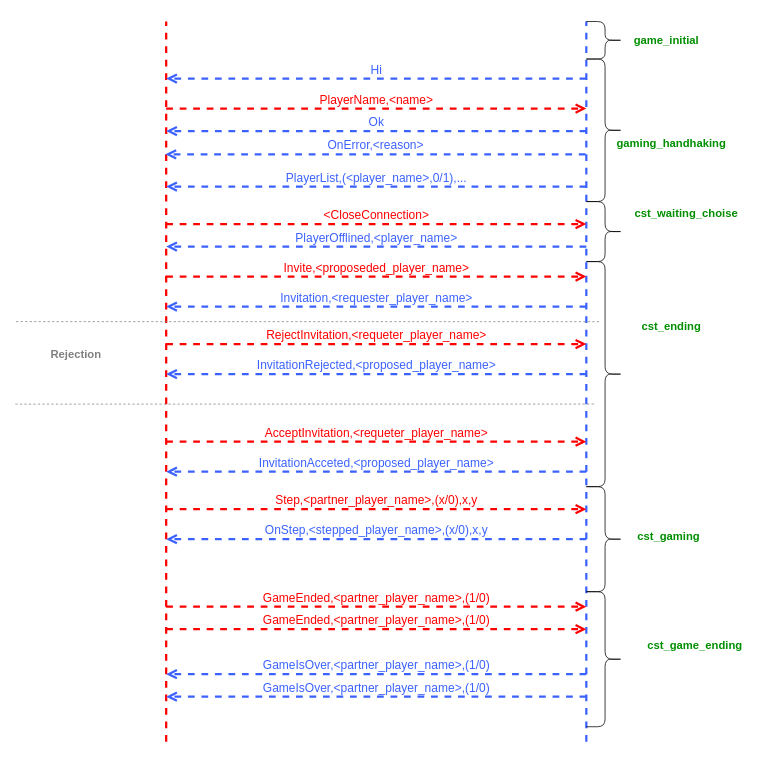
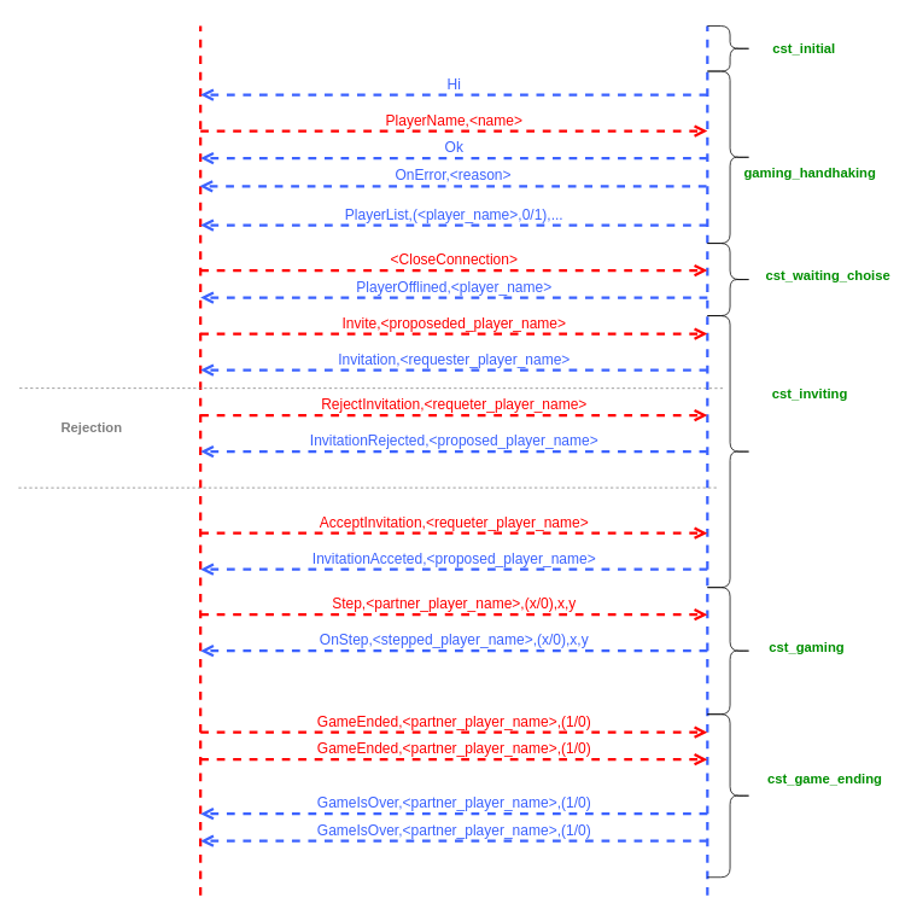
- <mxCell id="23" value="game_initial" style="text;align=center;fontStyle=1;verticalAlign=middle;spacingLeft=3;spacingRight=3;strokeColor=none;rotatable=0;points=[[0,0.5],[1,0.5]];portConstraint=eastwest;fontSize=15;fontColor=#008F00;" parent="1" vertex="1"><mxGeometry x="848" y="20" width="80" height="63" as="geometry" /></mxCell>
+ <mxCell id="23" value="cst_initial" style="text;align=center;fontStyle=1;verticalAlign=middle;spacingLeft=3;spacingRight=3;strokeColor=none;rotatable=0;points=[[0,0.5],[1,0.5]];portConstraint=eastwest;fontSize=15;fontColor=#008F00;" parent="1" vertex="1"><mxGeometry x="848" y="20" width="80" height="63" as="geometry" /></mxCell>
- <mxCell id="31" value="cst_waiting_choise" style="text;align=center;fontStyle=1;verticalAlign=middle;spacingLeft=3;spacingRight=3;strokeColor=none;rotatable=0;points=[[0,0.5],[1,0.5]];portConstraint=eastwest;fontSize=15;fontColor=#008F00;" parent="1" vertex="1"><mxGeometry x="848" y="248" width="133" height="70" as="geometry" /></mxCell>
+ <mxCell id="31" value="cst_waiting_choise" style="text;align=center;fontStyle=1;verticalAlign=middle;spacingLeft=3;spacingRight=3;strokeColor=none;rotatable=0;points=[[0,0.5],[1,0.5]];portConstraint=eastwest;fontSize=15;fontColor=#008F00;" parent="1" vertex="1"><mxGeometry x="848" y="268" width="133" height="70" as="geometry" /></mxCell>
- <mxCell id="33" value="cst_ending" style="text;align=center;fontStyle=1;verticalAlign=middle;spacingLeft=3;spacingRight=3;strokeColor=none;rotatable=0;points=[[0,0.5],[1,0.5]];portConstraint=eastwest;fontSize=15;fontColor=#008F00;" parent="1" vertex="1"><mxGeometry x="848" y="398" width="93" height="70" as="geometry" /></mxCell>
+ <mxCell id="33" value="cst_inviting" style="text;align=center;fontStyle=1;verticalAlign=middle;spacingLeft=3;spacingRight=3;strokeColor=none;rotatable=0;points=[[0,0.5],[1,0.5]];portConstraint=eastwest;fontSize=15;fontColor=#008F00;" parent="1" vertex="1"><mxGeometry x="848" y="398" width="93" height="70" as="geometry" /></mxCell>
- <mxCell id="36" value="cst_game_ending" style="text;align=center;fontStyle=1;verticalAlign=middle;spacingLeft=3;spacingRight=3;strokeColor=none;rotatable=0;points=[[0,0.5],[1,0.5]];portConstraint=eastwest;fontSize=15;fontColor=#008F00;" parent="1" vertex="1"><mxGeometry x="846" y="823" width="160" height="70" as="geometry" /></mxCell>
+ <mxCell id="36" value="cst_game_ending" style="text;align=center;fontStyle=1;verticalAlign=middle;spacingLeft=3;spacingRight=3;strokeColor=none;rotatable=0;points=[[0,0.5],[1,0.5]];portConstraint=eastwest;fontSize=15;fontColor=#008F00;" parent="1" vertex="1"><mxGeometry x="831" y="823" width="160" height="70" as="geometry" /></mxCell>
